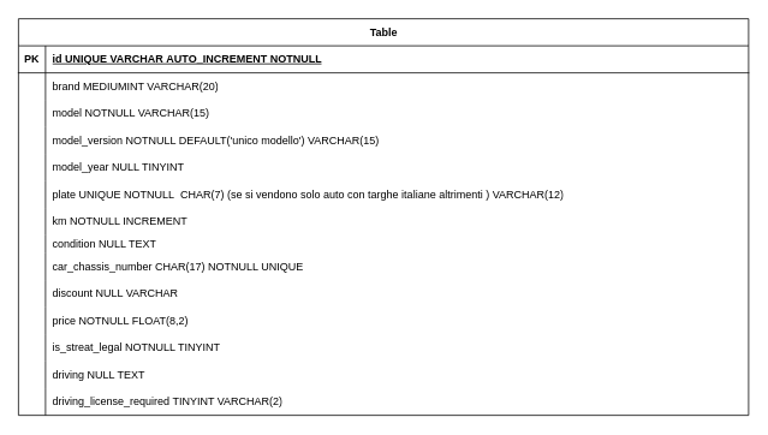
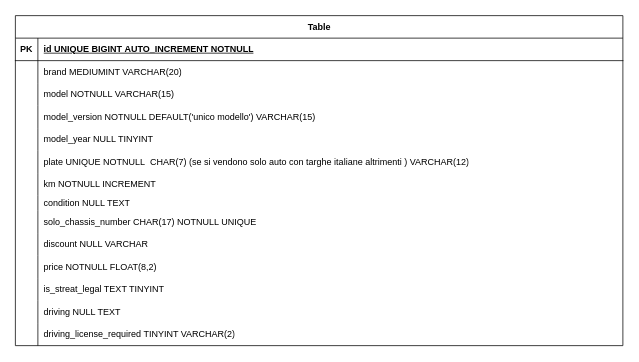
- <mxCell id="5" value="id UNIQUE VARCHAR&amp;nbsp;AUTO_INCREMENT NOTNULL" style="shape=partialRectangle;connectable=0;fillColor=none;top=0;left=0;bottom=0;right=0;align=left;spacingLeft=6;fontStyle=5;overflow=hidden;whiteSpace=wrap;html=1;" vertex="1" parent="3"><mxGeometry x="30" width="780" height="30" as="geometry"><mxRectangle width="780" height="30" as="alternateBounds" /></mxGeometry></mxCell>
+ <mxCell id="5" value="id UNIQUE BIGINT&amp;nbsp;AUTO_INCREMENT NOTNULL" style="shape=partialRectangle;connectable=0;fillColor=none;top=0;left=0;bottom=0;right=0;align=left;spacingLeft=6;fontStyle=5;overflow=hidden;whiteSpace=wrap;html=1;" vertex="1" parent="3"><mxGeometry x="30" width="780" height="30" as="geometry"><mxRectangle width="780" height="30" as="alternateBounds" /></mxGeometry></mxCell>
- <mxCell id="29" value="car_chassis_number CHAR(17) NOTNULL UNIQUE" style="shape=partialRectangle;connectable=0;fillColor=none;top=0;left=0;bottom=0;right=0;align=left;spacingLeft=6;overflow=hidden;whiteSpace=wrap;html=1;" vertex="1" parent="27"><mxGeometry x="30" width="780" height="30" as="geometry"><mxRectangle width="780" height="30" as="alternateBounds" /></mxGeometry></mxCell>
+ <mxCell id="29" value="solo_chassis_number CHAR(17) NOTNULL UNIQUE" style="shape=partialRectangle;connectable=0;fillColor=none;top=0;left=0;bottom=0;right=0;align=left;spacingLeft=6;overflow=hidden;whiteSpace=wrap;html=1;" vertex="1" parent="27"><mxGeometry x="30" width="780" height="30" as="geometry"><mxRectangle width="780" height="30" as="alternateBounds" /></mxGeometry></mxCell>
- <mxCell id="38" value="is_streat_legal NOTNULL TINYINT" style="shape=partialRectangle;connectable=0;fillColor=none;top=0;left=0;bottom=0;right=0;align=left;spacingLeft=6;overflow=hidden;whiteSpace=wrap;html=1;" vertex="1" parent="36"><mxGeometry x="30" width="780" height="30" as="geometry"><mxRectangle width="780" height="30" as="alternateBounds" /></mxGeometry></mxCell>
+ <mxCell id="38" value="is_streat_legal TEXT TINYINT" style="shape=partialRectangle;connectable=0;fillColor=none;top=0;left=0;bottom=0;right=0;align=left;spacingLeft=6;overflow=hidden;whiteSpace=wrap;html=1;" vertex="1" parent="36"><mxGeometry x="30" width="780" height="30" as="geometry"><mxRectangle width="780" height="30" as="alternateBounds" /></mxGeometry></mxCell>
